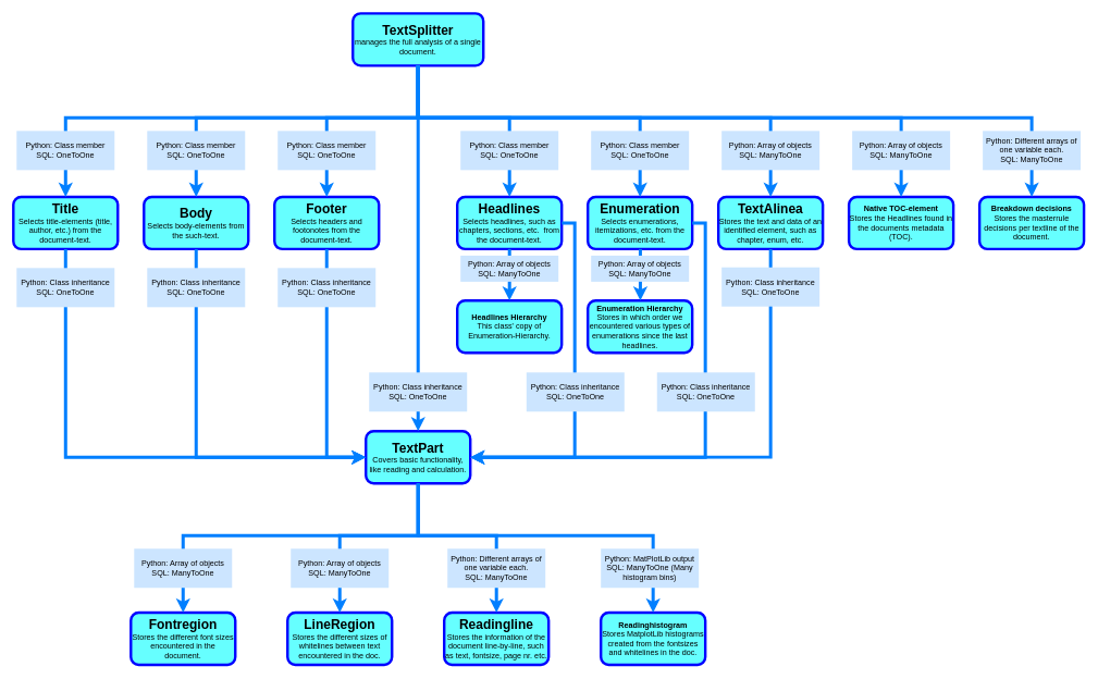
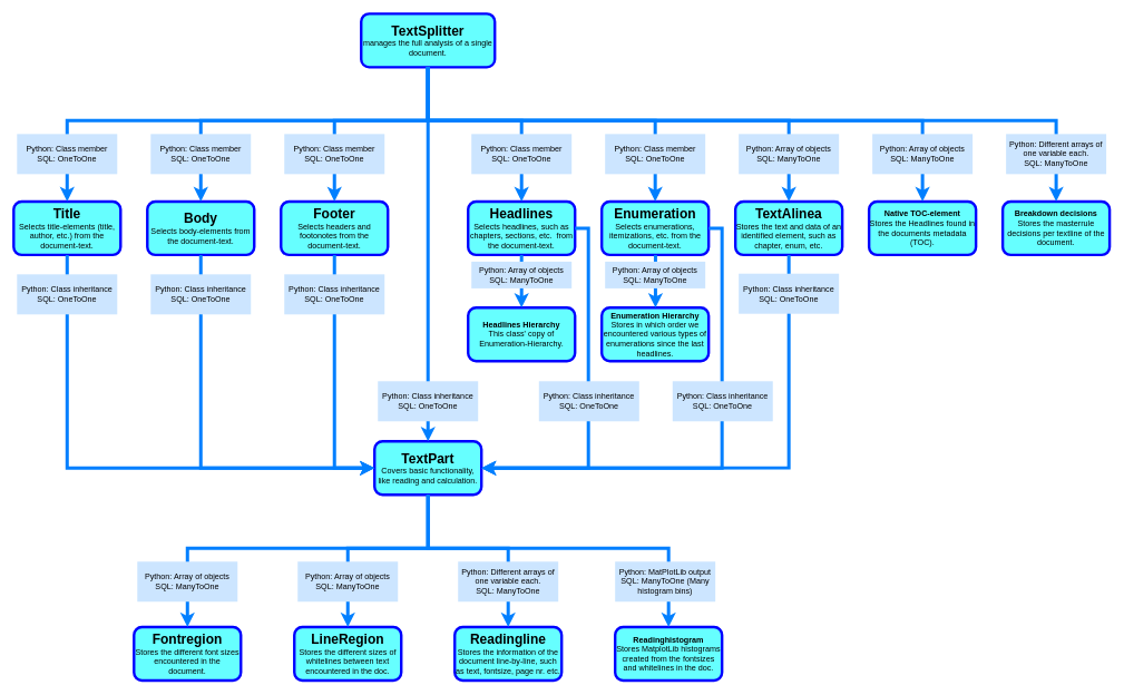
- <mxCell id="4" value="&lt;b&gt;&lt;font style=&quot;font-size: 20px;&quot;&gt;Body&lt;/font&gt;&lt;/b&gt;&lt;div&gt;Selects body-elements from the such-text.&lt;br&gt;&lt;/div&gt;" style="rounded=1;whiteSpace=wrap;html=1;fillColor=#66FFFF;strokeWidth=4;strokeColor=#0000FF;" parent="1" vertex="1"><mxGeometry x="220" y="301" width="160" height="80" as="geometry" /></mxCell>
+ <mxCell id="4" value="&lt;b&gt;&lt;font style=&quot;font-size: 20px;&quot;&gt;Body&lt;/font&gt;&lt;/b&gt;&lt;div&gt;Selects body-elements from the document-text.&lt;br&gt;&lt;/div&gt;" style="rounded=1;whiteSpace=wrap;html=1;fillColor=#66FFFF;strokeWidth=4;strokeColor=#0000FF;" parent="1" vertex="1"><mxGeometry x="220" y="301" width="160" height="80" as="geometry" /></mxCell>
